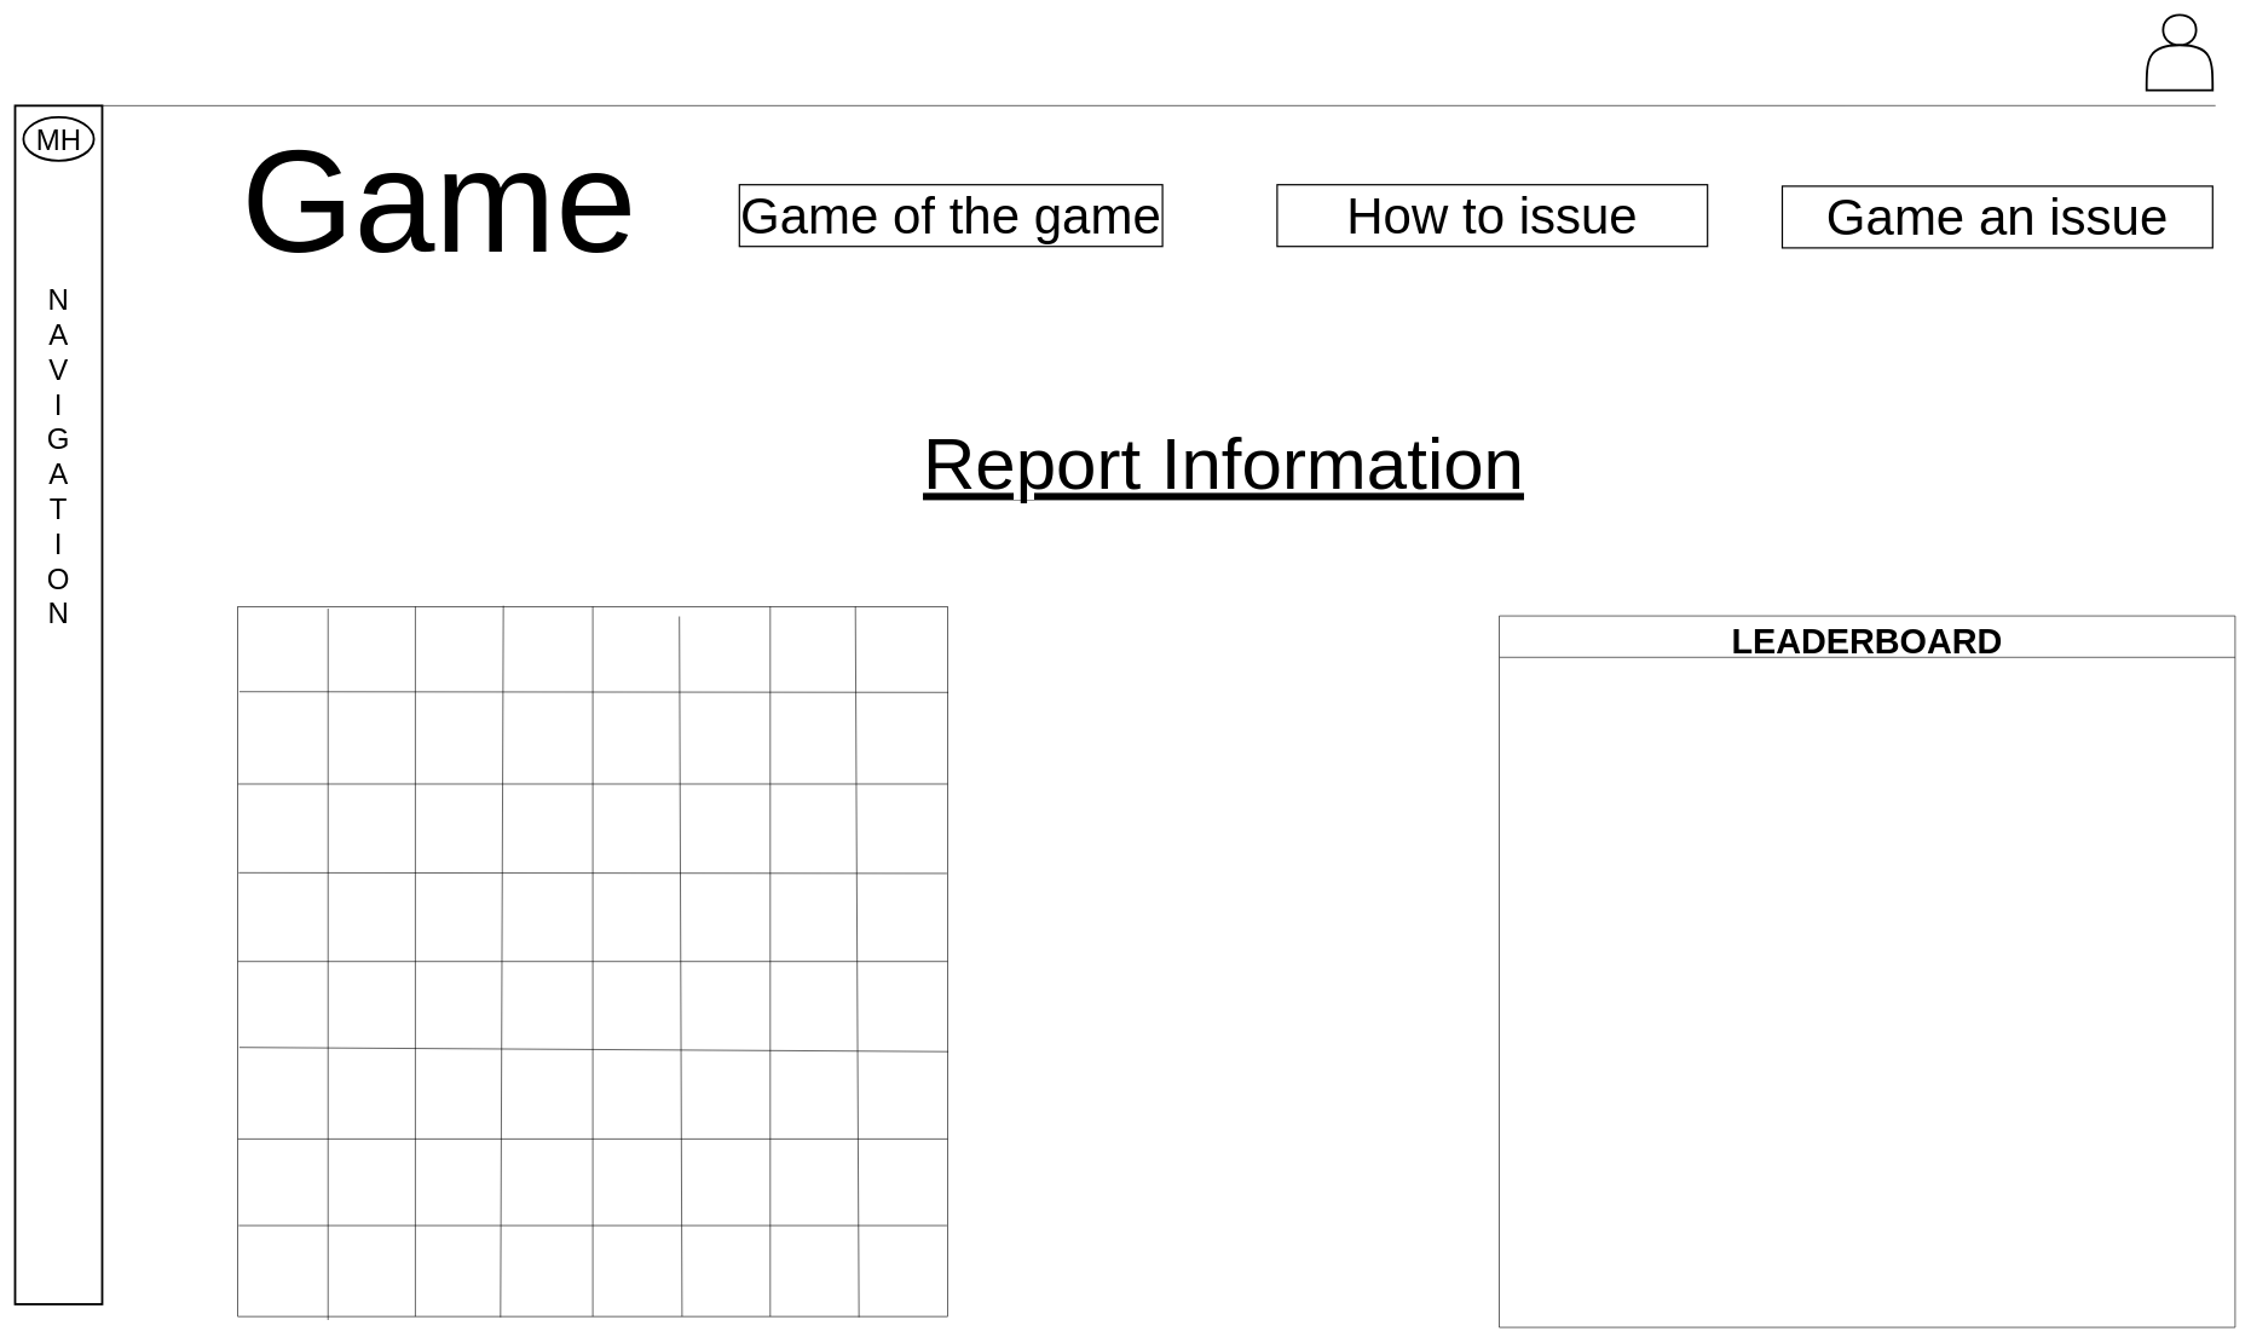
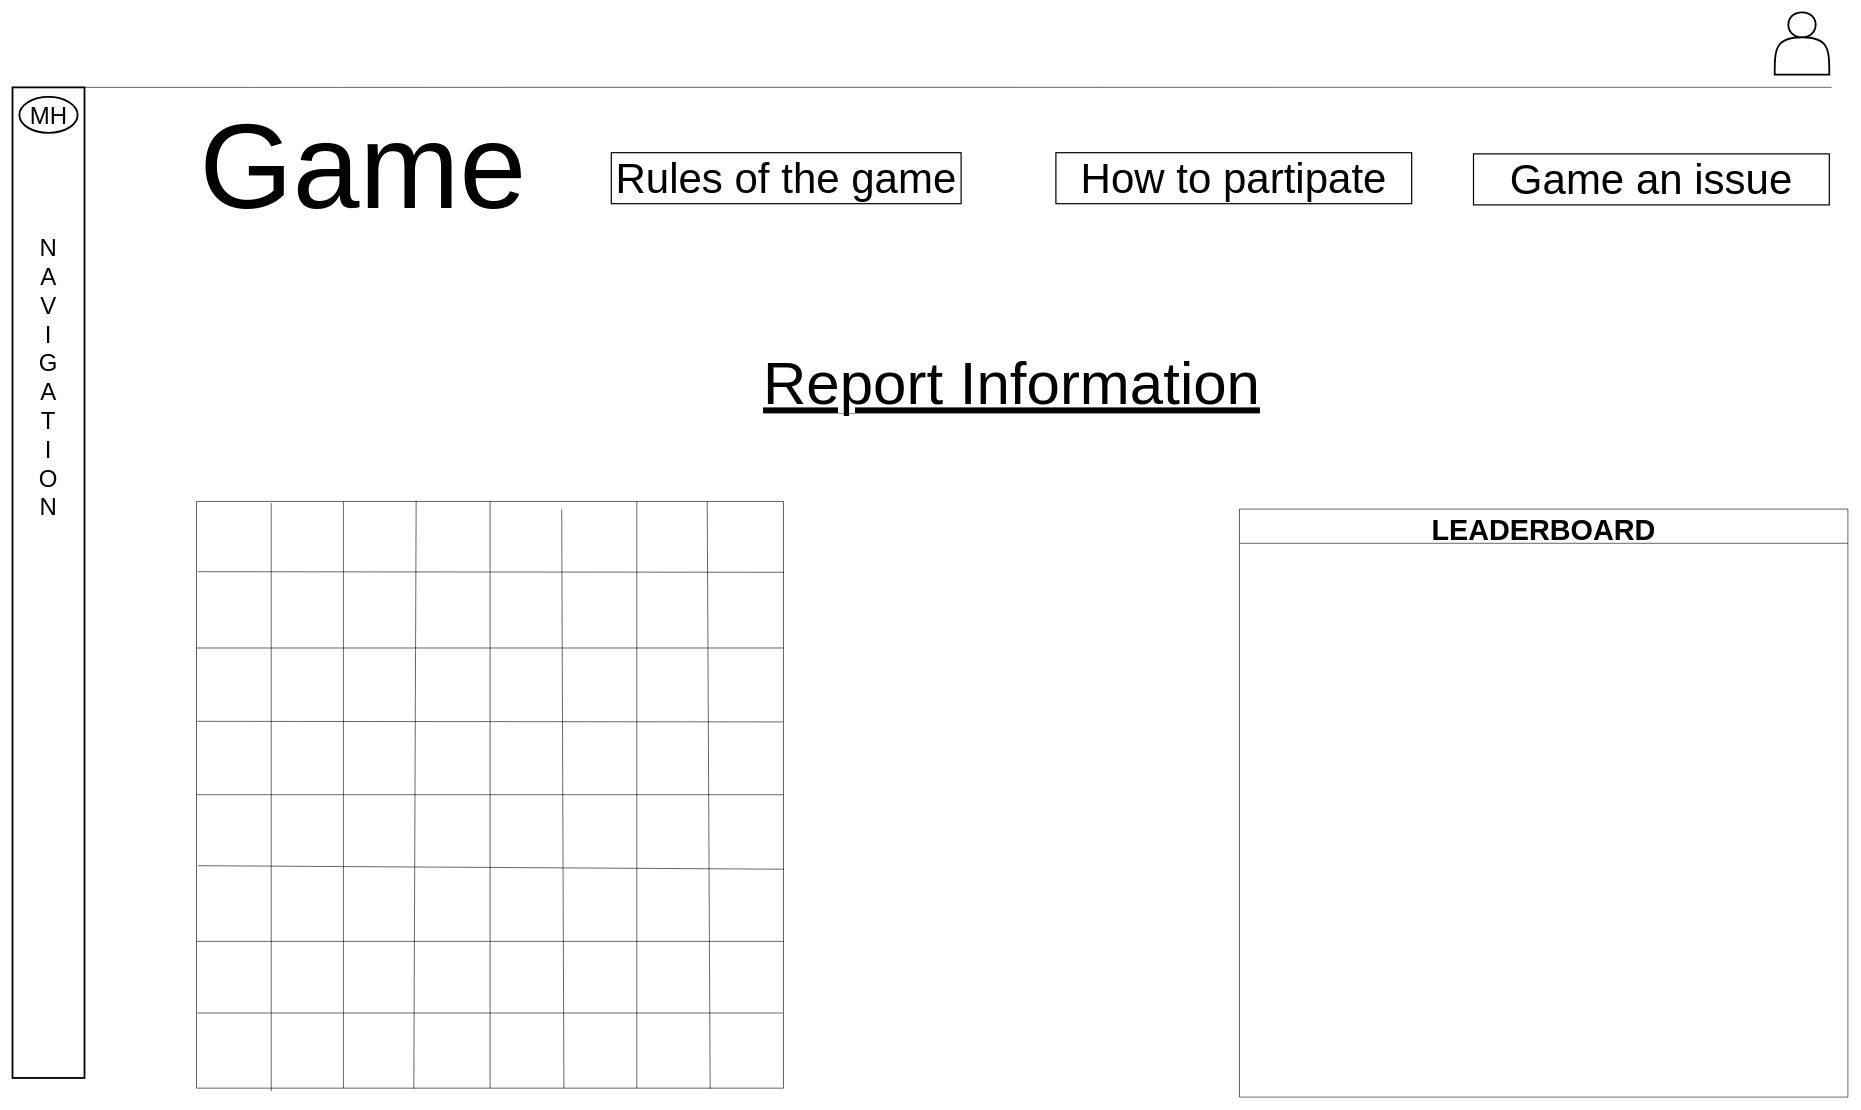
- <mxCell id="5" value="Game of the game" style="rounded=0;whiteSpace=wrap;html=1;fontSize=70;fillColor=none;gradientColor=#ffffff;strokeColor=default;glass=0;sketch=0;shadow=0;perimeterSpacing=0;strokeWidth=2;" parent="1" vertex="1"><mxGeometry x="1018" y="254" width="583" height="85" as="geometry" /></mxCell>
+ <mxCell id="5" value="Rules of the game" style="rounded=0;whiteSpace=wrap;html=1;fontSize=70;fillColor=none;gradientColor=#ffffff;strokeColor=default;glass=0;sketch=0;shadow=0;perimeterSpacing=0;strokeWidth=2;" parent="1" vertex="1"><mxGeometry x="1018" y="254" width="583" height="85" as="geometry" /></mxCell>
- <mxCell id="6" value="How to issue" style="rounded=0;whiteSpace=wrap;html=1;fontSize=70;fillColor=none;gradientColor=#ffffff;strokeColor=default;glass=0;sketch=0;shadow=0;perimeterSpacing=0;strokeWidth=2;" parent="1" vertex="1"><mxGeometry x="1759" y="254" width="593" height="85" as="geometry" /></mxCell>
+ <mxCell id="6" value="How to partipate" style="rounded=0;whiteSpace=wrap;html=1;fontSize=70;fillColor=none;gradientColor=#ffffff;strokeColor=default;glass=0;sketch=0;shadow=0;perimeterSpacing=0;strokeWidth=2;" parent="1" vertex="1"><mxGeometry x="1759" y="254" width="593" height="85" as="geometry" /></mxCell>
